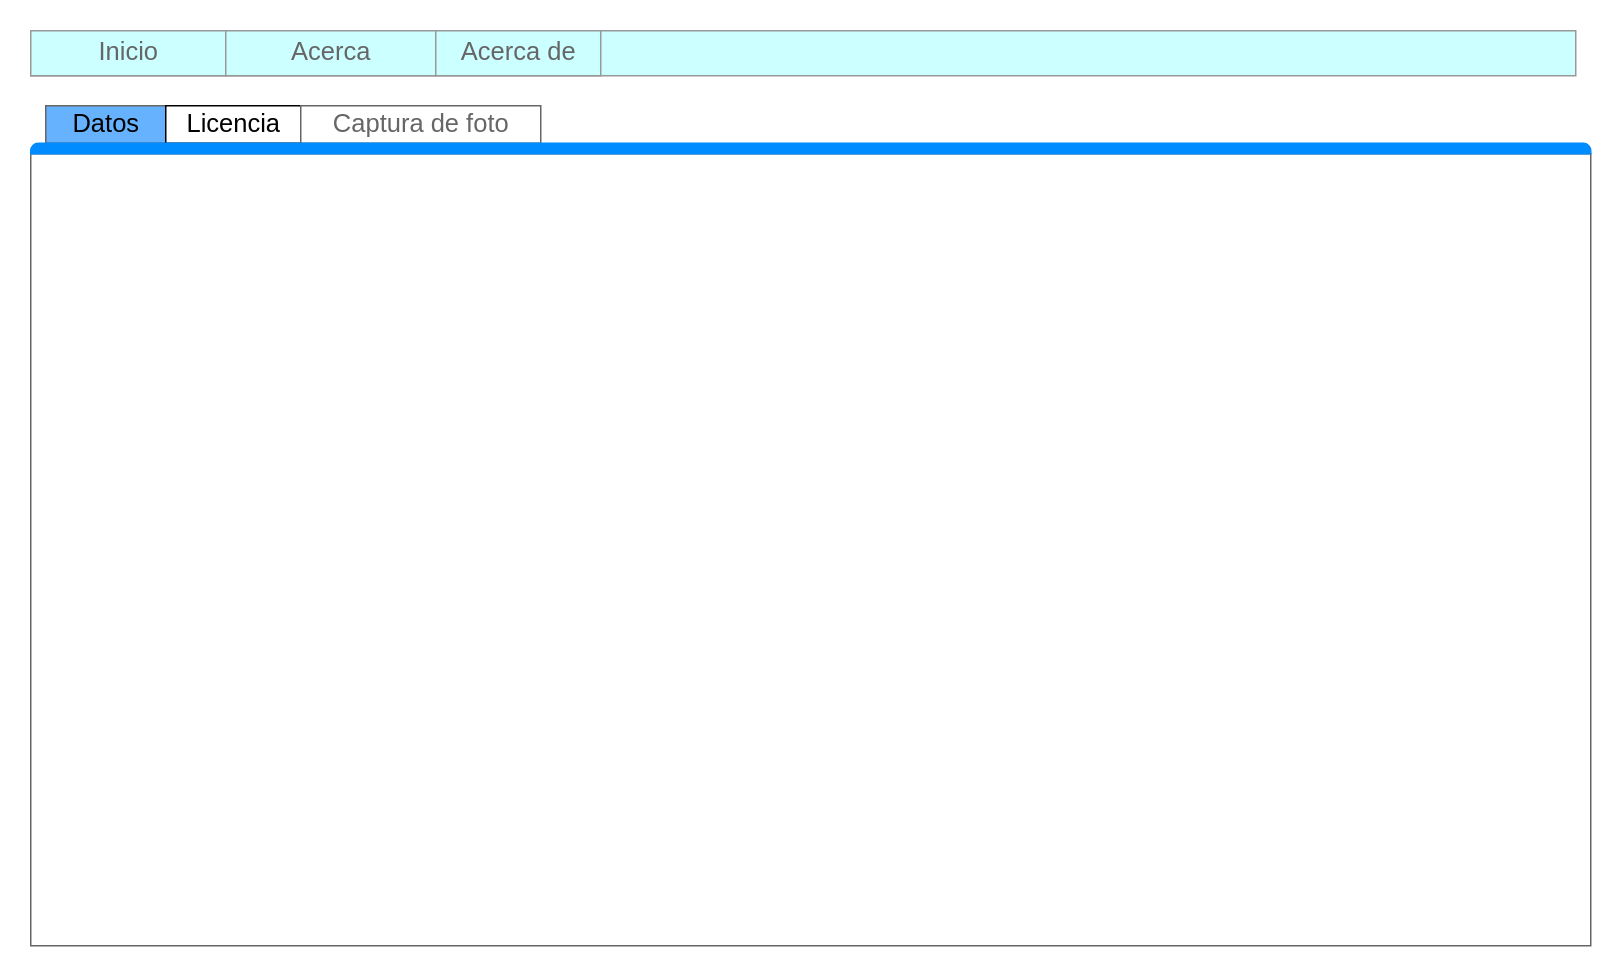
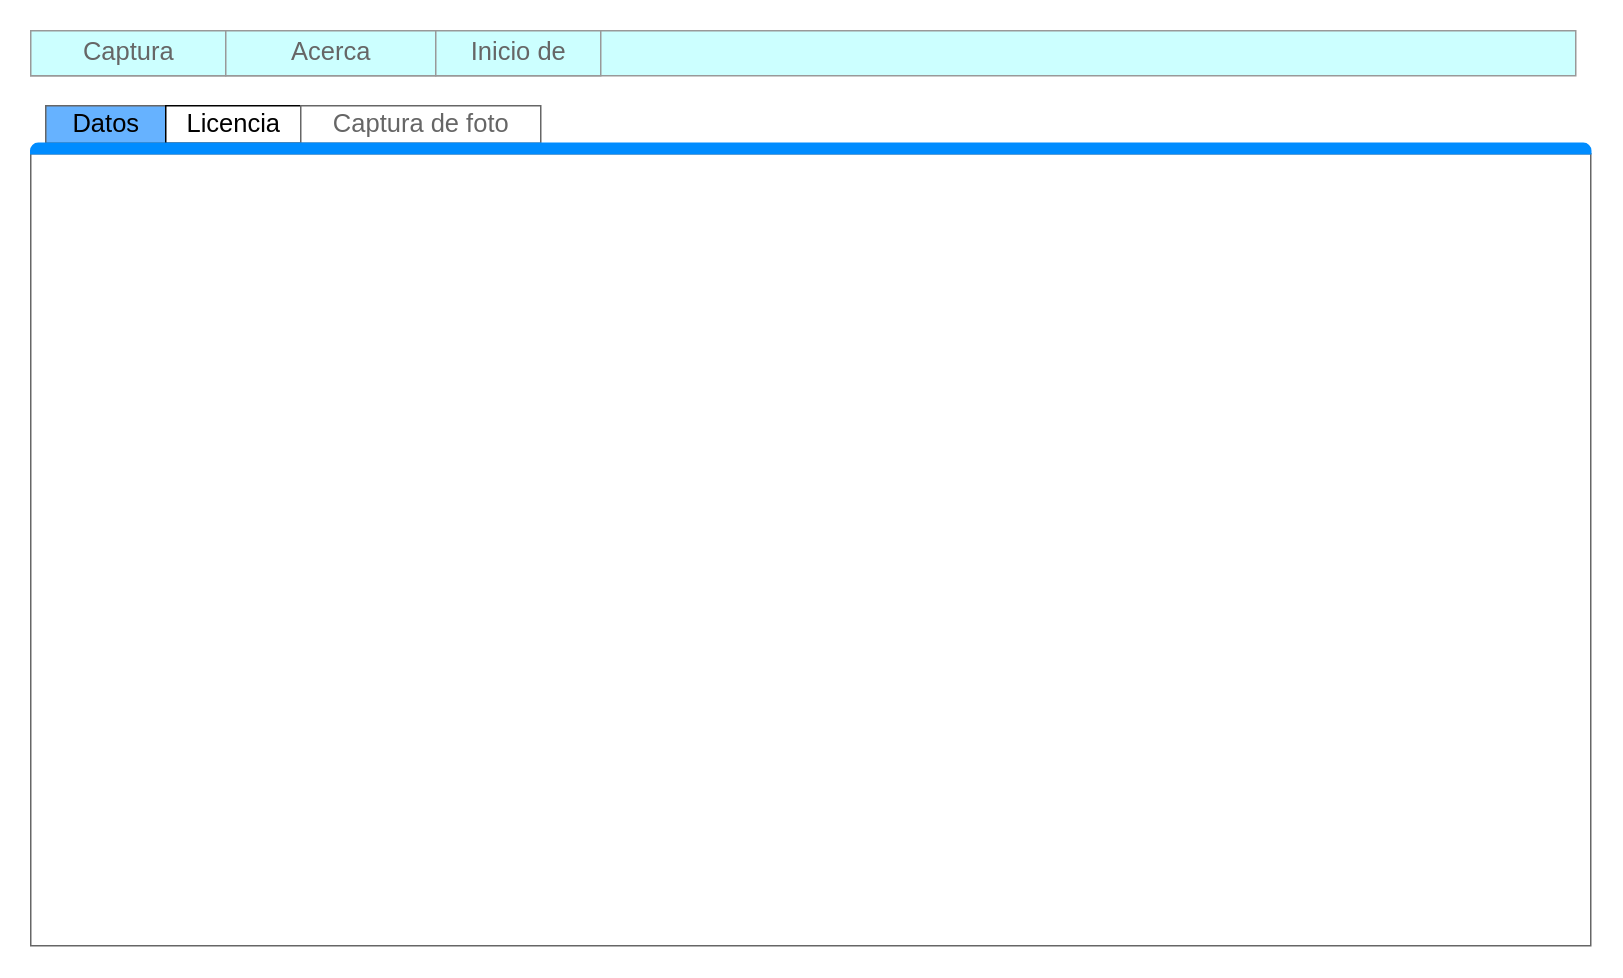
- <mxCell id="8" value="Inicio" style="strokeColor=inherit;fillColor=inherit;gradientColor=inherit;strokeWidth=1;shadow=0;dashed=0;align=center;html=1;shape=mxgraph.mockup.forms.rrect;rSize=0;fontSize=17;fontColor=#666666;" vertex="1" parent="7"><mxGeometry width="130" height="30" as="geometry" /></mxCell>
+ <mxCell id="8" value="Captura" style="strokeColor=inherit;fillColor=inherit;gradientColor=inherit;strokeWidth=1;shadow=0;dashed=0;align=center;html=1;shape=mxgraph.mockup.forms.rrect;rSize=0;fontSize=17;fontColor=#666666;" vertex="1" parent="7"><mxGeometry width="130" height="30" as="geometry" /></mxCell>
- <mxCell id="10" value="Acerca de" style="strokeColor=inherit;fillColor=inherit;gradientColor=inherit;strokeWidth=1;shadow=0;dashed=0;align=center;html=1;shape=mxgraph.mockup.forms.rrect;rSize=0;fontSize=17;fontColor=#666666;" vertex="1" parent="7"><mxGeometry x="270" width="110" height="30" as="geometry" /></mxCell>
+ <mxCell id="10" value="Inicio de" style="strokeColor=inherit;fillColor=inherit;gradientColor=inherit;strokeWidth=1;shadow=0;dashed=0;align=center;html=1;shape=mxgraph.mockup.forms.rrect;rSize=0;fontSize=17;fontColor=#666666;" vertex="1" parent="7"><mxGeometry x="270" width="110" height="30" as="geometry" /></mxCell>
